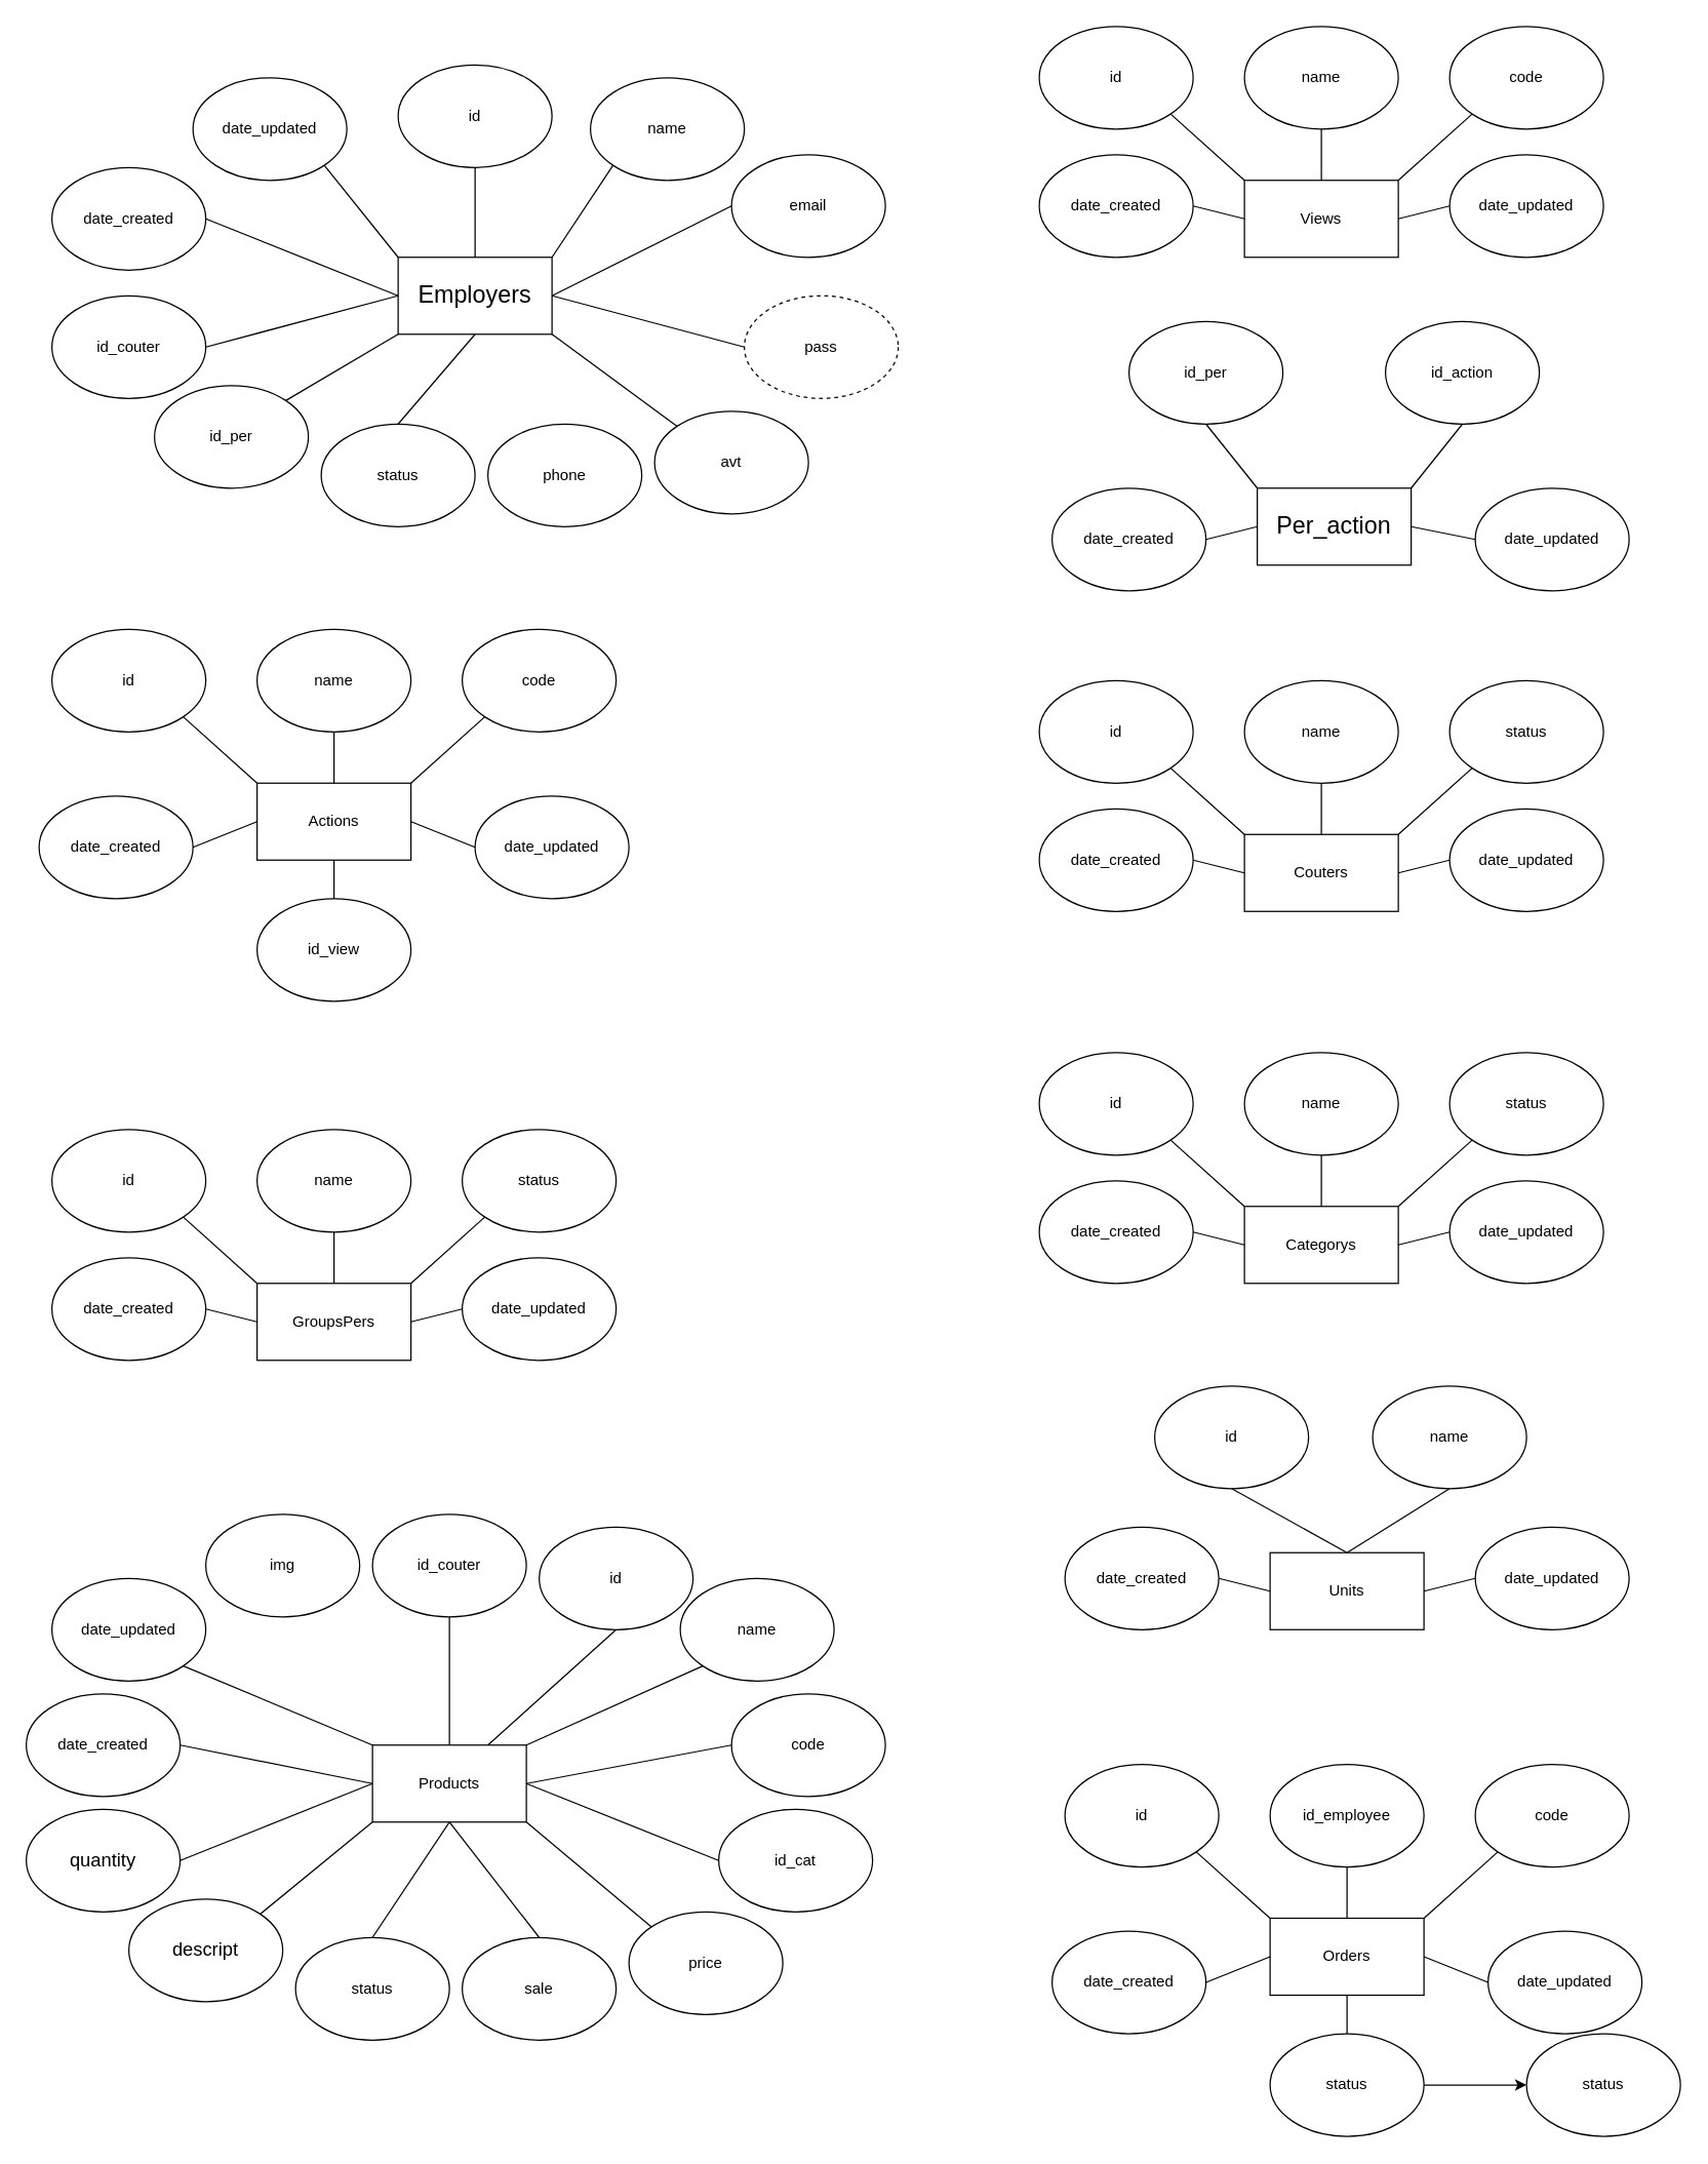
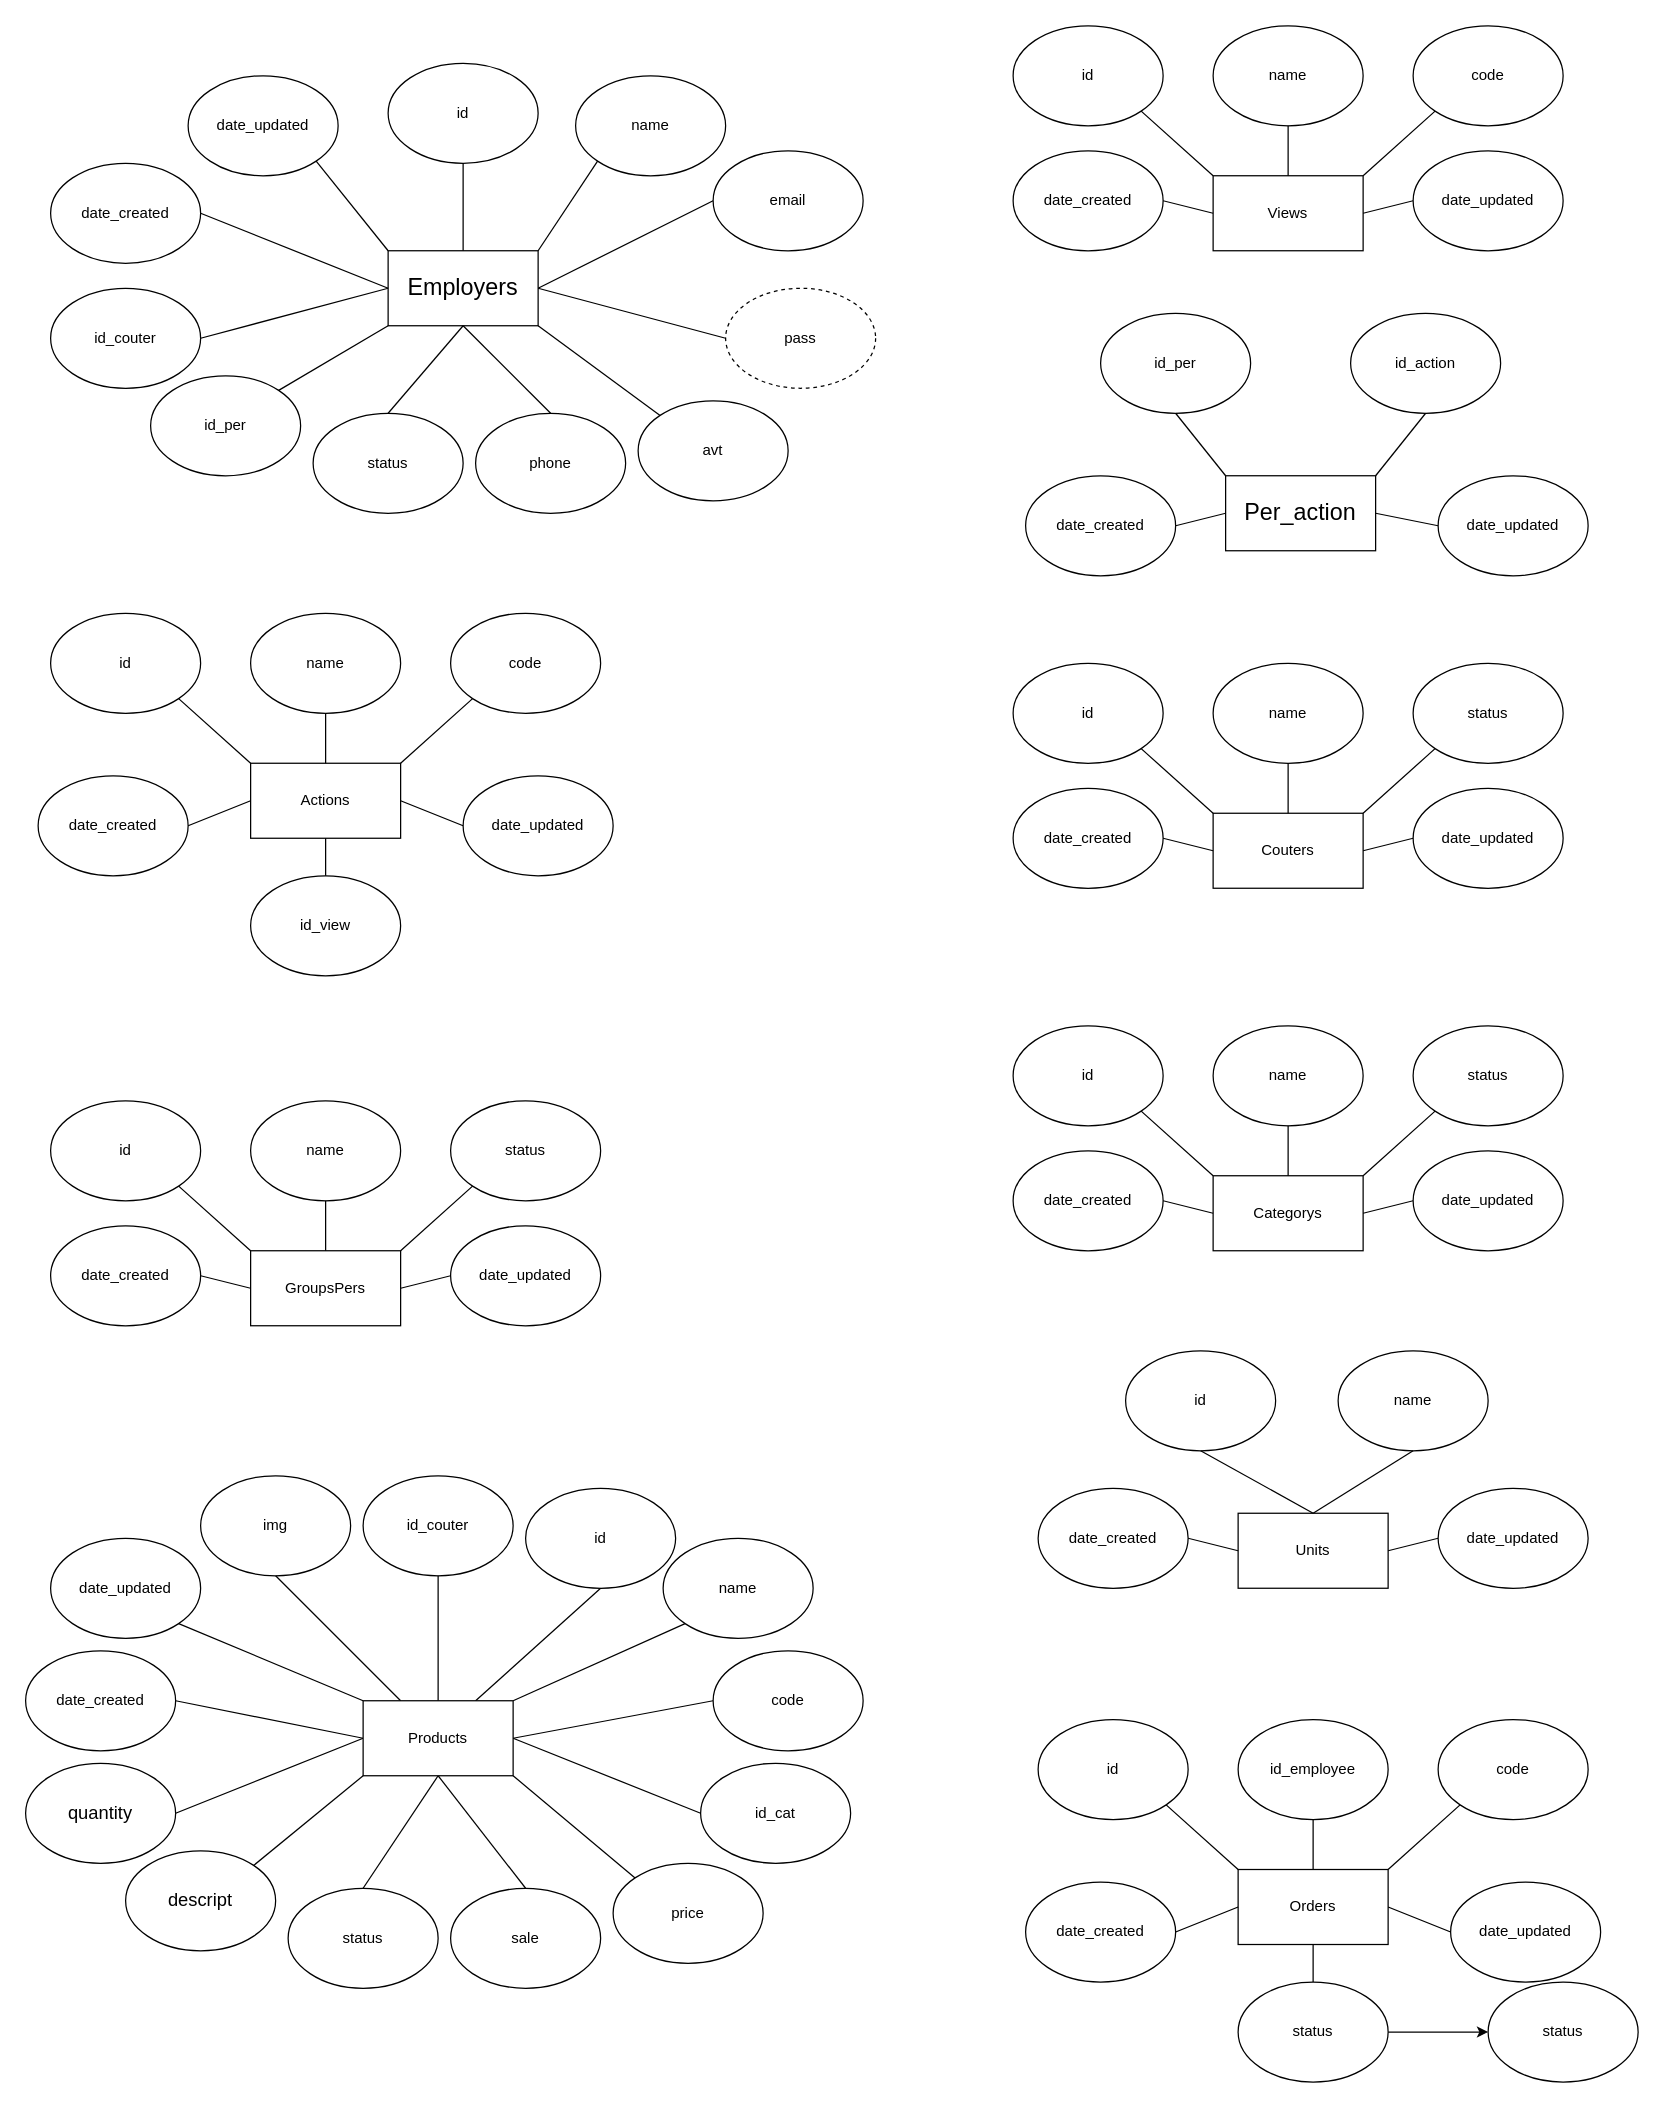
+ <mxCell id="15" value="" parent="1" style="endArrow=none;html=1;exitX=0.5;exitY=1;exitDx=0;exitDy=0;entryX=0.5;entryY=0;entryDx=0;entryDy=0;" edge="1" source="3" target="9"><mxGeometry as="geometry" width="50" height="50" relative="1"><mxPoint as="sourcePoint" x="350" y="260" /><mxPoint as="targetPoint" x="420" y="340" /></mxGeometry></mxCell>
+ <mxCell id="123" value="" parent="1" style="endArrow=none;html=1;entryX=0.5;entryY=1;entryDx=0;entryDy=0;exitX=0.25;exitY=0;exitDx=0;exitDy=0;" edge="1" source="126" target="122"><mxGeometry as="geometry" width="50" height="50" relative="1"><mxPoint as="sourcePoint" x="350" y="1380" /><mxPoint as="targetPoint" x="420" y="1460" /></mxGeometry></mxCell>
